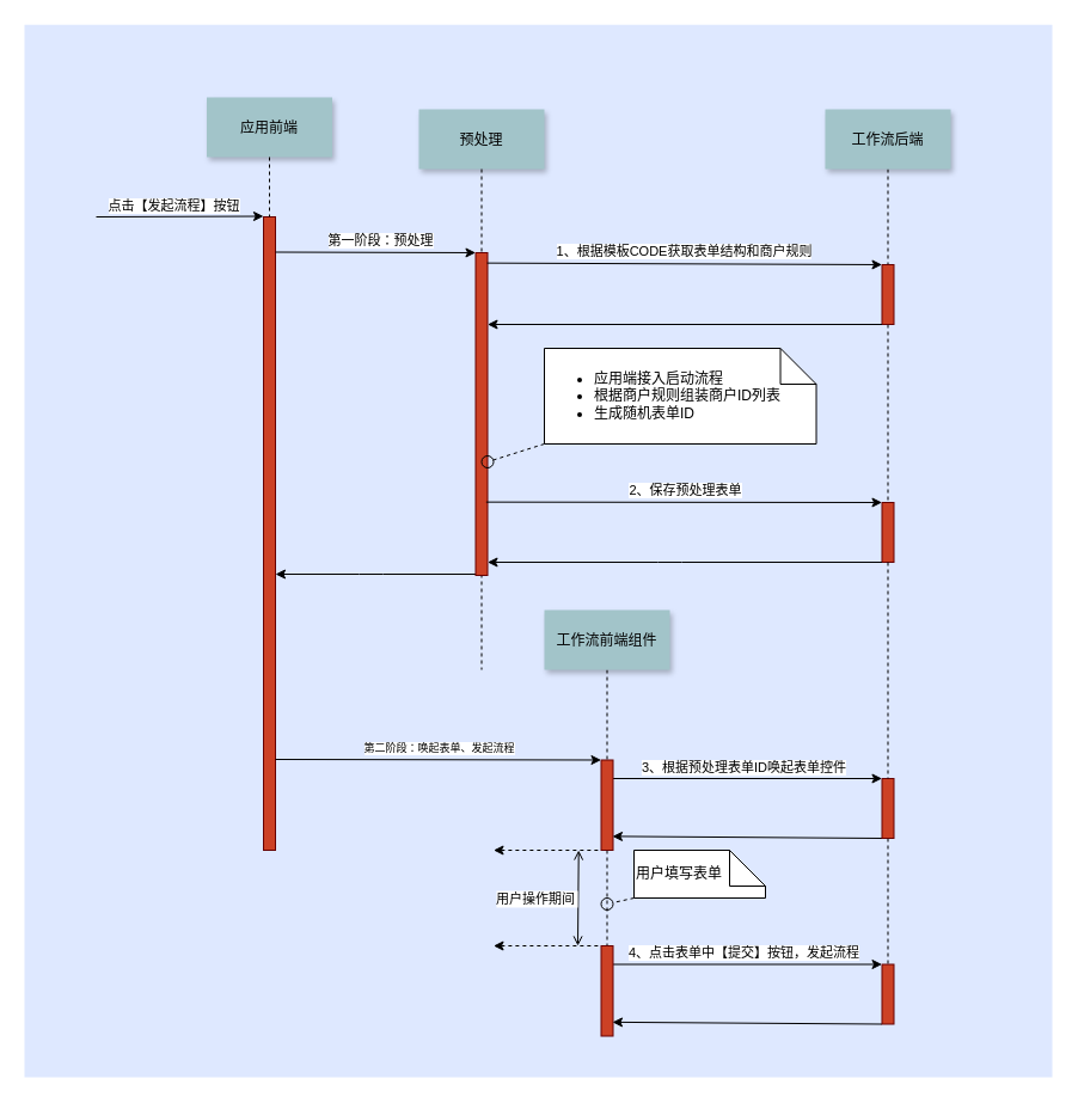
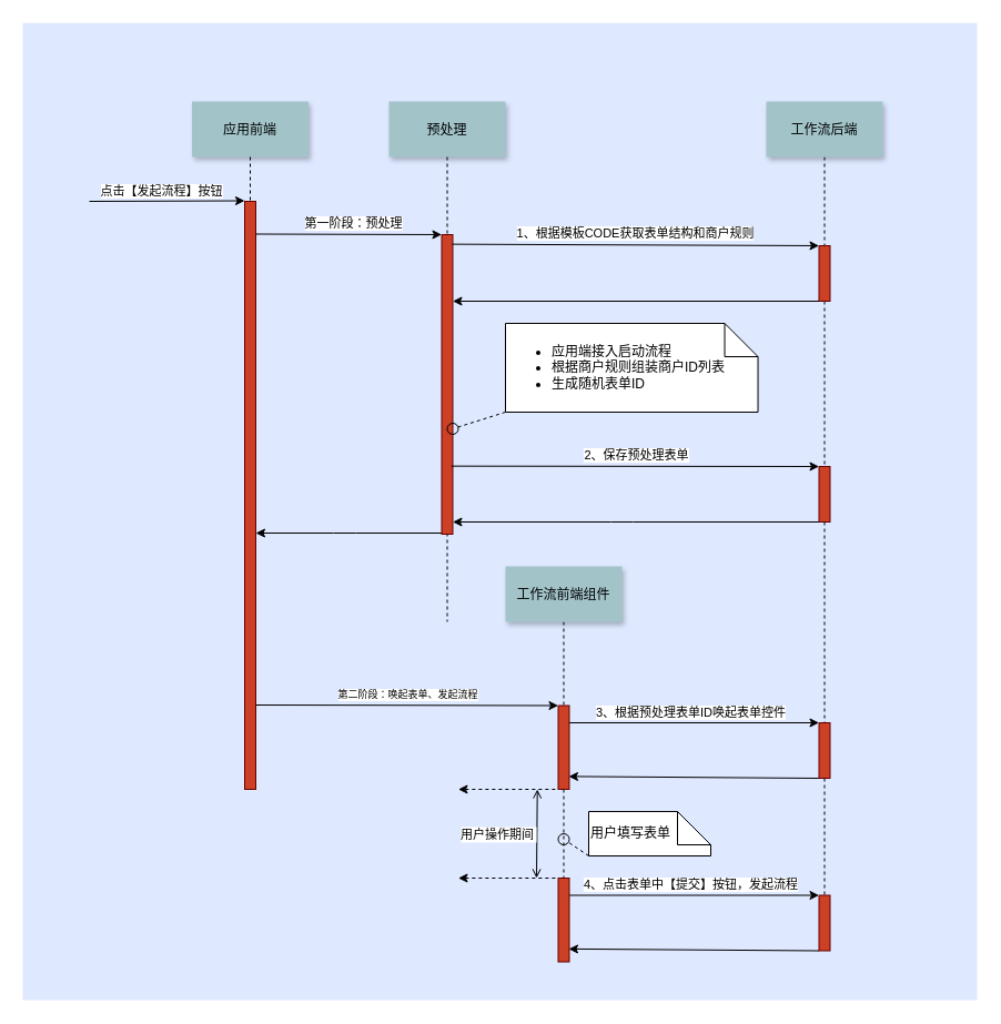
- <mxCell id="7" value="应用前端" style="shadow=1;fillColor=#A2C4C9;strokeColor=none" parent="1" vertex="1"><mxGeometry x="172.5" y="81" width="105" height="50" as="geometry" /></mxCell>
+ <mxCell id="7" value="应用前端" style="shadow=1;fillColor=#A2C4C9;strokeColor=none" parent="1" vertex="1"><mxGeometry x="172.5" y="91" width="105" height="50" as="geometry" /></mxCell>
- <mxCell id="50" value="用户填写表单" style="shape=note;align=left;html=1;" vertex="1" parent="1"><mxGeometry x="530" y="711" width="110" height="40" as="geometry" /></mxCell>
+ <mxCell id="50" value="用户填写表单" style="shape=note;align=left;html=1;" vertex="1" parent="1"><mxGeometry x="530" y="731" width="110" height="40" as="geometry" /></mxCell>
